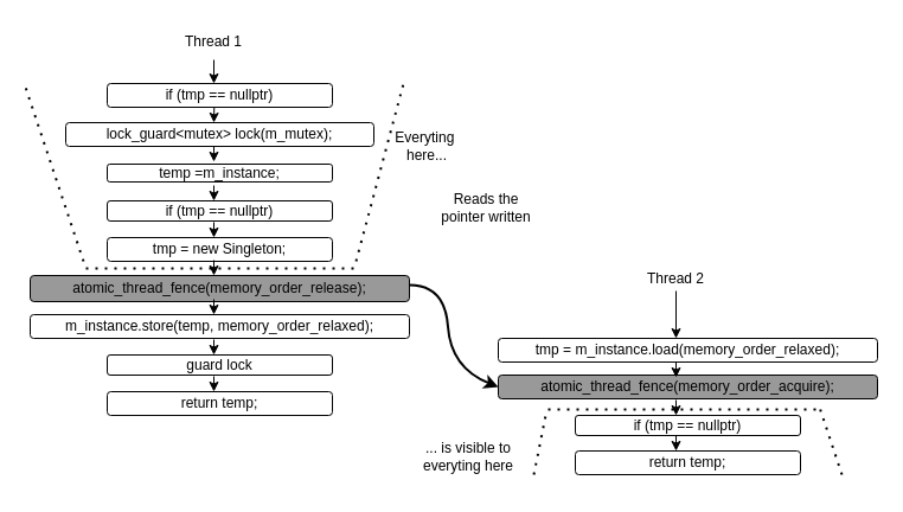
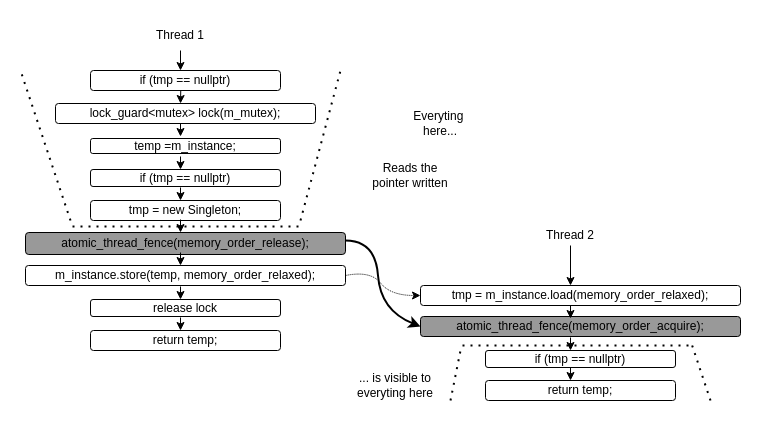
- <mxCell id="36" value="Everyting&amp;nbsp;&lt;div&gt;here...&lt;/div&gt;" style="text;html=1;align=center;verticalAlign=middle;whiteSpace=wrap;rounded=0;" vertex="1" parent="1"><mxGeometry x="330" y="108" width="60" height="30" as="geometry" /></mxCell>
+ <mxCell id="36" value="Everyting&amp;nbsp;&lt;div&gt;here...&lt;/div&gt;" style="text;html=1;align=center;verticalAlign=middle;whiteSpace=wrap;rounded=0;" vertex="1" parent="1"><mxGeometry x="410" y="108" width="60" height="30" as="geometry" /></mxCell>
+ <mxCell id="39" value="" style="curved=1;endArrow=classic;html=1;rounded=0;entryX=0;entryY=0.5;entryDx=0;entryDy=0;exitX=1;exitY=0.5;exitDx=0;exitDy=0;dashed=1;dashPattern=1 1;" edge="1" parent="1" source="9" target="12"><mxGeometry width="50" height="50" relative="1" as="geometry"><mxPoint x="355" y="250" as="sourcePoint" /><mxPoint x="430" y="336" as="targetPoint" /><Array as="points"><mxPoint x="370" y="270" /><mxPoint x="390" y="295" /></Array></mxGeometry></mxCell>
- <mxCell id="10" value="guard lock" style="rounded=1;whiteSpace=wrap;html=1;" vertex="1" parent="1"><mxGeometry x="90" y="299" width="190" height="17" as="geometry" /></mxCell>
+ <mxCell id="10" value="release lock" style="rounded=1;whiteSpace=wrap;html=1;" vertex="1" parent="1"><mxGeometry x="90" y="299" width="190" height="17" as="geometry" /></mxCell>
